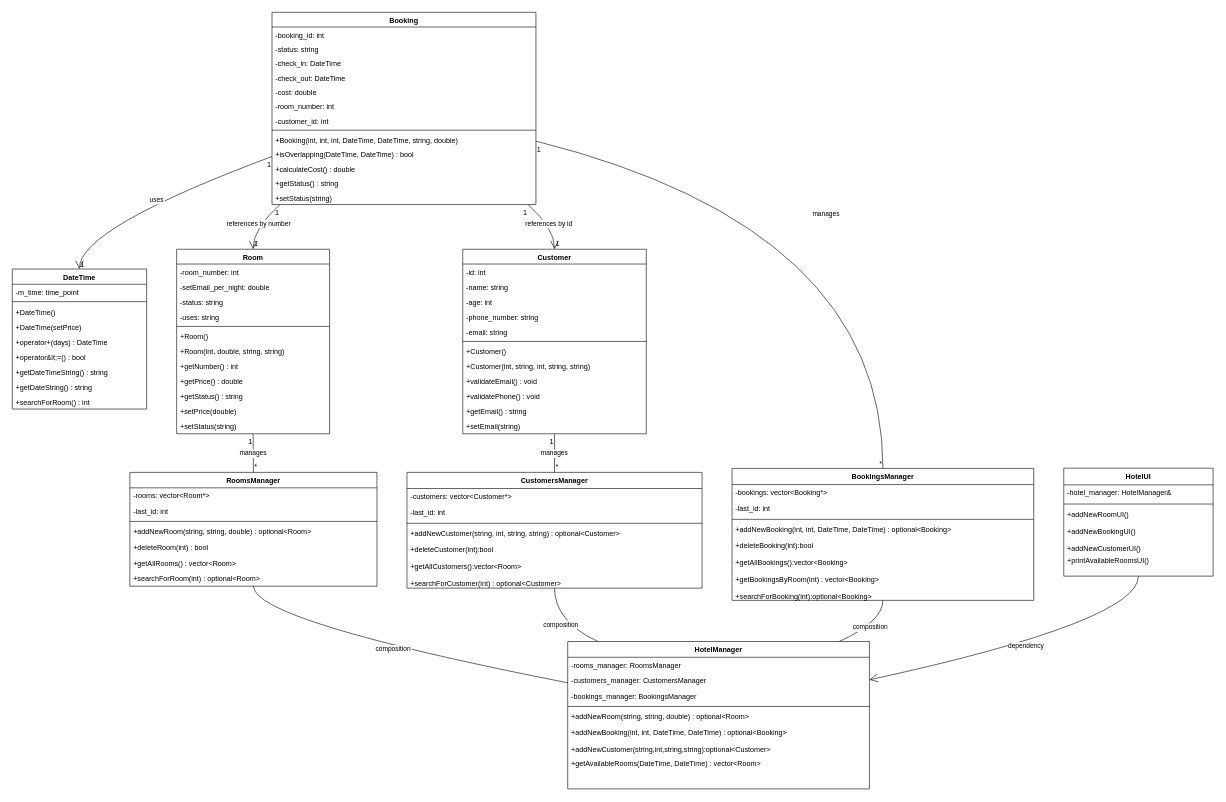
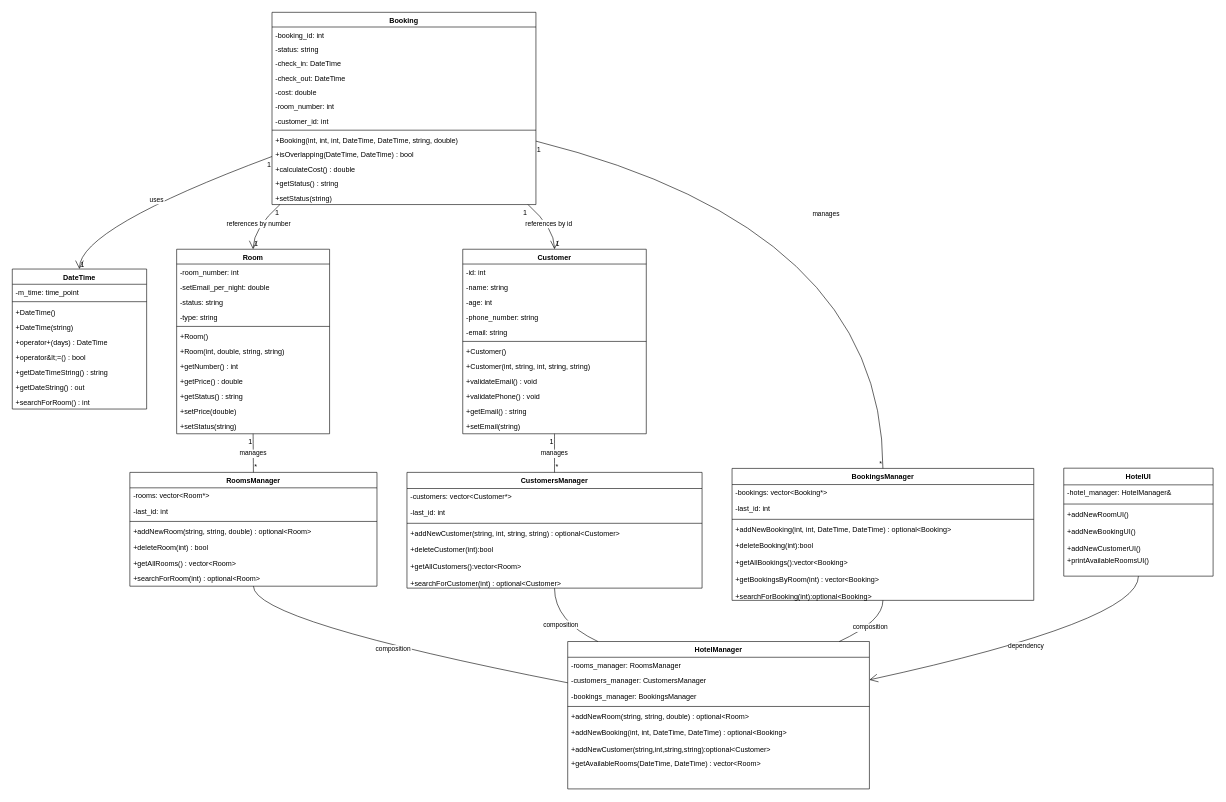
- <mxCell id="16" value="-uses: string" style="text;strokeColor=none;fillColor=none;align=left;verticalAlign=top;spacingLeft=4;spacingRight=4;overflow=hidden;rotatable=0;points=[[0,0.5],[1,0.5]];portConstraint=eastwest;" vertex="1" parent="12"><mxGeometry y="99.65" width="255" height="25" as="geometry" /></mxCell>
+ <mxCell id="16" value="-type: string" style="text;strokeColor=none;fillColor=none;align=left;verticalAlign=top;spacingLeft=4;spacingRight=4;overflow=hidden;rotatable=0;points=[[0,0.5],[1,0.5]];portConstraint=eastwest;" vertex="1" parent="12"><mxGeometry y="99.65" width="255" height="25" as="geometry" /></mxCell>
- <mxCell id="6" value="+DateTime(setPrice)" style="text;strokeColor=none;fillColor=none;align=left;verticalAlign=top;spacingLeft=4;spacingRight=4;overflow=hidden;rotatable=0;points=[[0,0.5],[1,0.5]];portConstraint=eastwest;" vertex="1" parent="2"><mxGeometry y="83.4" width="224" height="25" as="geometry" /></mxCell>
+ <mxCell id="6" value="+DateTime(string)" style="text;strokeColor=none;fillColor=none;align=left;verticalAlign=top;spacingLeft=4;spacingRight=4;overflow=hidden;rotatable=0;points=[[0,0.5],[1,0.5]];portConstraint=eastwest;" vertex="1" parent="2"><mxGeometry y="83.4" width="224" height="25" as="geometry" /></mxCell>
- <mxCell id="10" value="+getDateString() : string" style="text;strokeColor=none;fillColor=none;align=left;verticalAlign=top;spacingLeft=4;spacingRight=4;overflow=hidden;rotatable=0;points=[[0,0.5],[1,0.5]];portConstraint=eastwest;" vertex="1" parent="2"><mxGeometry y="183.4" width="224" height="25" as="geometry" /></mxCell>
+ <mxCell id="10" value="+getDateString() : out" style="text;strokeColor=none;fillColor=none;align=left;verticalAlign=top;spacingLeft=4;spacingRight=4;overflow=hidden;rotatable=0;points=[[0,0.5],[1,0.5]];portConstraint=eastwest;" vertex="1" parent="2"><mxGeometry y="183.4" width="224" height="25" as="geometry" /></mxCell>
